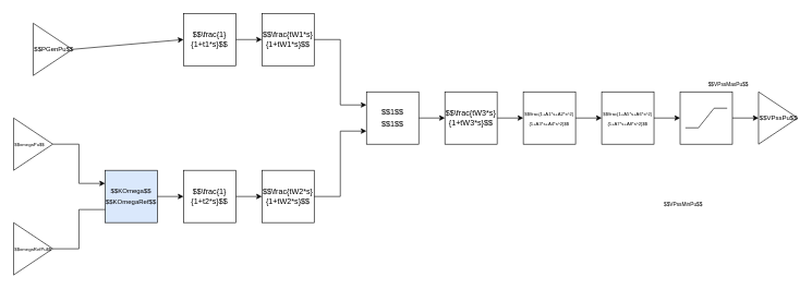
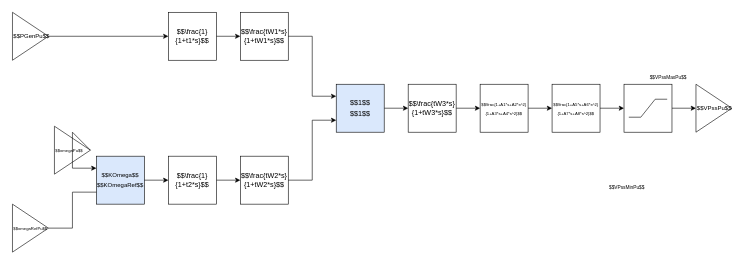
- <mxCell id="2" value="&lt;font style=&quot;font-size: 10px;&quot;&gt;$$PGenPu$$&lt;/font&gt;" style="triangle;whiteSpace=wrap;html=1;align=left;" parent="1" vertex="1"><mxGeometry x="50" y="35" width="60" height="80" as="geometry" /></mxCell>
+ <mxCell id="2" value="&lt;font style=&quot;font-size: 10px;&quot;&gt;$$PGenPu$$&lt;/font&gt;" style="triangle;whiteSpace=wrap;html=1;align=left;" parent="1" vertex="1"><mxGeometry x="20" y="20" width="60" height="80" as="geometry" /></mxCell>
- <mxCell id="23" value="&lt;table&gt;&lt;tbody&gt;&lt;tr&gt;&lt;td&gt;$$1$$&lt;/td&gt;&lt;/tr&gt;&lt;tr&gt;&lt;td&gt;$$1$$&lt;/td&gt;&lt;/tr&gt;&lt;/tbody&gt;&lt;/table&gt;" style="whiteSpace=wrap;html=1;aspect=fixed;" parent="1" vertex="1"><mxGeometry x="560" y="140" width="80" height="80" as="geometry" /></mxCell>
+ <mxCell id="23" value="&lt;table&gt;&lt;tbody&gt;&lt;tr&gt;&lt;td&gt;$$1$$&lt;/td&gt;&lt;/tr&gt;&lt;tr&gt;&lt;td&gt;$$1$$&lt;/td&gt;&lt;/tr&gt;&lt;/tbody&gt;&lt;/table&gt;" style="whiteSpace=wrap;html=1;aspect=fixed;fillColor=#dae8fc;" parent="1" vertex="1"><mxGeometry x="560" y="140" width="80" height="80" as="geometry" /></mxCell>
- <mxCell id="14" value="&lt;font style=&quot;font-size: 7px;&quot;&gt;$$omegaPu$$&lt;/font&gt;" style="triangle;whiteSpace=wrap;html=1;align=left;" parent="1" vertex="1"><mxGeometry x="20" y="180" width="60" height="80" as="geometry" /></mxCell>
+ <mxCell id="14" value="&lt;font style=&quot;font-size: 7px;&quot;&gt;$$omegaPu$$&lt;/font&gt;" style="triangle;whiteSpace=wrap;html=1;align=left;" parent="1" vertex="1"><mxGeometry x="90" y="210" width="60" height="80" as="geometry" /></mxCell>
